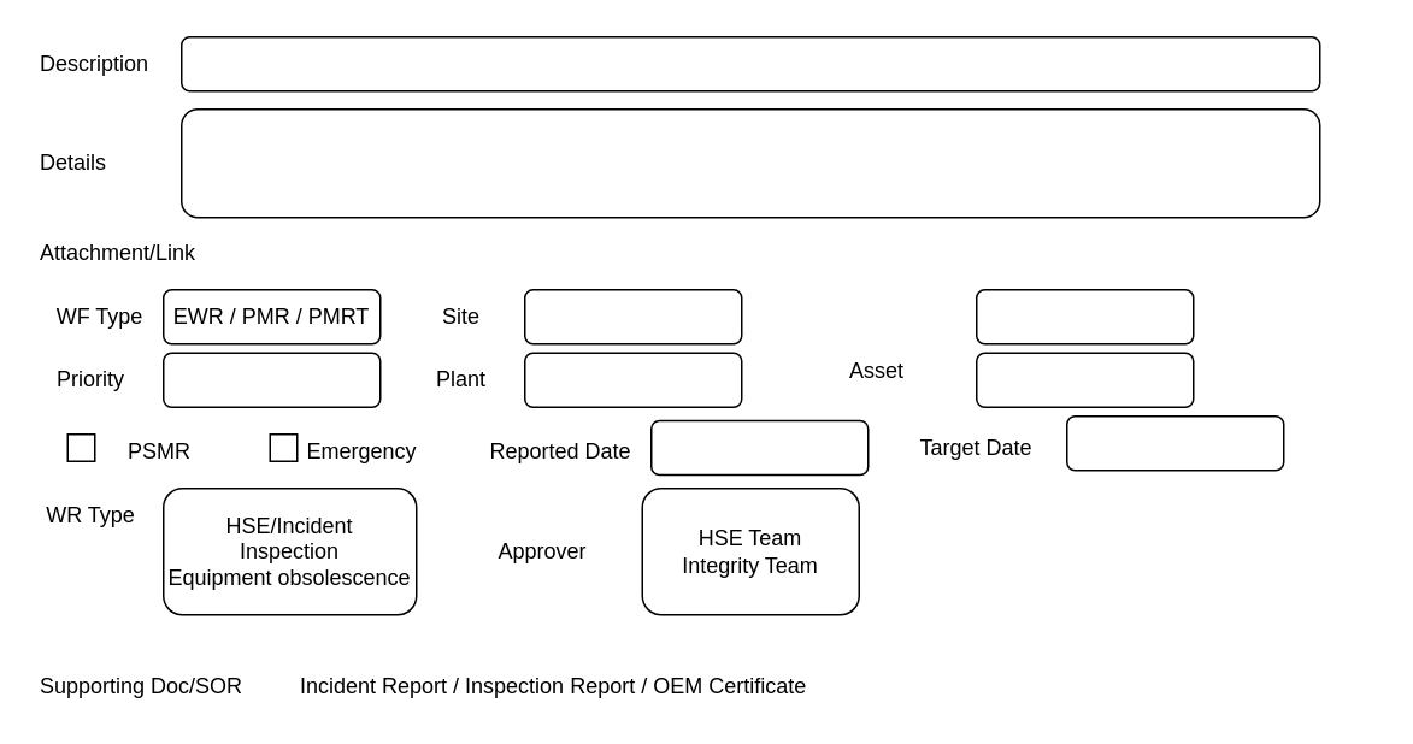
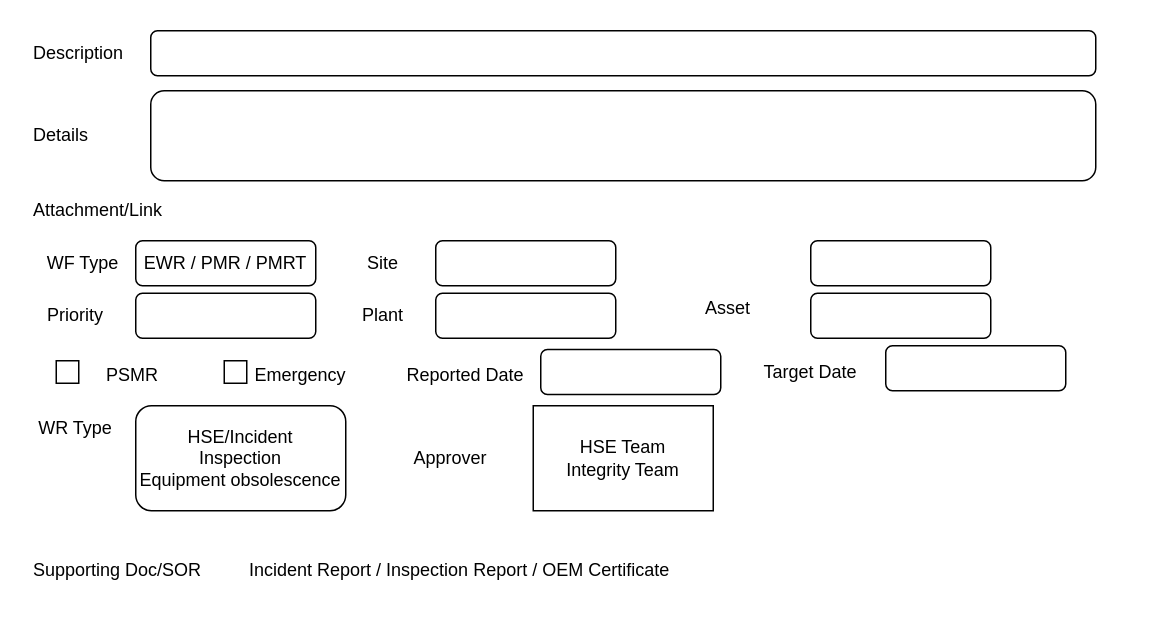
- <mxCell id="29" value="HSE Team&lt;br&gt;&lt;span&gt;Integrity Team&lt;/span&gt;" style="rounded=1;whiteSpace=wrap;html=1;fontSize=12;align=center;" vertex="1" parent="1"><mxGeometry x="355" y="270" width="120" height="70" as="geometry" /></mxCell>
+ <mxCell id="29" value="HSE Team&lt;br&gt;&lt;span&gt;Integrity Team&lt;/span&gt;" style="whiteSpace=wrap;html=1;fontSize=12;align=center;rounded=0;" vertex="1" parent="1"><mxGeometry x="355" y="270" width="120" height="70" as="geometry" /></mxCell>
